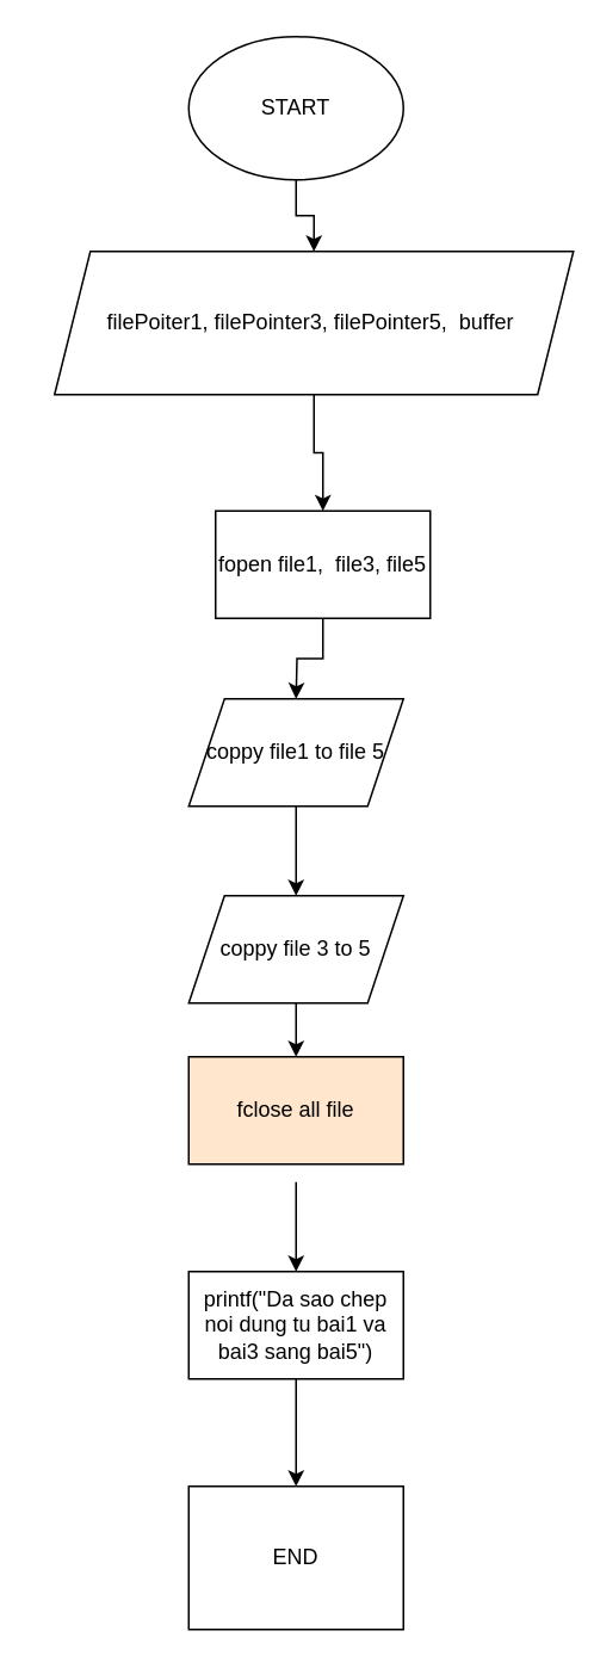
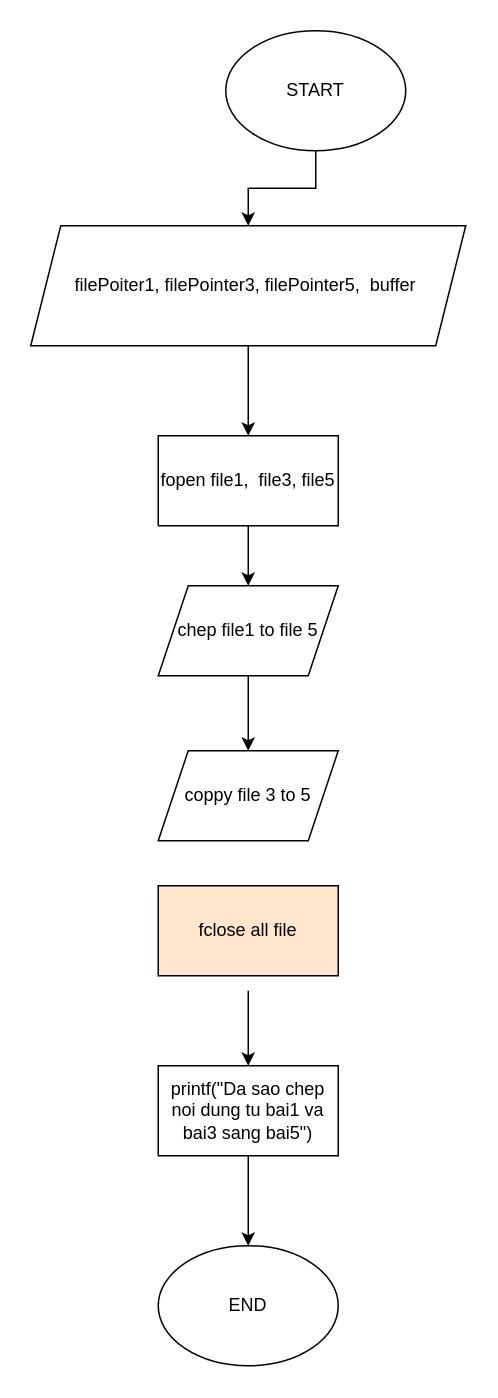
- <mxCell id="3" value="START" style="ellipse;whiteSpace=wrap;html=1;" parent="1" vertex="1"><mxGeometry x="105" y="20" width="120" height="80" as="geometry" /></mxCell>
+ <mxCell id="3" value="START" style="ellipse;whiteSpace=wrap;html=1;" parent="1" vertex="1"><mxGeometry x="150" y="20" width="120" height="80" as="geometry" /></mxCell>
- <mxCell id="5" value="filePoiter1, filePointer3, filePointer5,&amp;nbsp; buffer&amp;nbsp;" style="shape=parallelogram;perimeter=parallelogramPerimeter;whiteSpace=wrap;html=1;fixedSize=1;" parent="1" vertex="1"><mxGeometry x="30" y="140" width="290" height="80" as="geometry" /></mxCell>
+ <mxCell id="5" value="filePoiter1, filePointer3, filePointer5,&amp;nbsp; buffer&amp;nbsp;" style="shape=parallelogram;perimeter=parallelogramPerimeter;whiteSpace=wrap;html=1;fixedSize=1;" parent="1" vertex="1"><mxGeometry x="20" y="150" width="290" height="80" as="geometry" /></mxCell>
- <mxCell id="7" value="fopen file1,&amp;nbsp; file3, file5" style="rounded=0;whiteSpace=wrap;html=1;" parent="1" vertex="1"><mxGeometry x="120" y="285" width="120" height="60" as="geometry" /></mxCell>
+ <mxCell id="7" value="fopen file1,&amp;nbsp; file3, file5" style="rounded=0;whiteSpace=wrap;html=1;" parent="1" vertex="1"><mxGeometry x="105" y="290" width="120" height="60" as="geometry" /></mxCell>
- <mxCell id="10" value="coppy file1 to file 5" style="shape=parallelogram;perimeter=parallelogramPerimeter;whiteSpace=wrap;html=1;fixedSize=1;" vertex="1" parent="1"><mxGeometry x="105" y="390" width="120" height="60" as="geometry" /></mxCell>
+ <mxCell id="10" value="chep file1 to file 5" style="shape=parallelogram;perimeter=parallelogramPerimeter;whiteSpace=wrap;html=1;fixedSize=1;" vertex="1" parent="1"><mxGeometry x="105" y="390" width="120" height="60" as="geometry" /></mxCell>
- <mxCell id="12" style="edgeStyle=orthogonalEdgeStyle;rounded=0;orthogonalLoop=1;jettySize=auto;html=1;exitX=0.5;exitY=1;exitDx=0;exitDy=0;entryX=0.5;entryY=0;entryDx=0;entryDy=0;" edge="1" parent="1" source="13" target="16"><mxGeometry relative="1" as="geometry" /></mxCell>
- <mxCell id="8" value="END" style="whiteSpace=wrap;html=1;rounded=0;" parent="1" vertex="1"><mxGeometry x="105" y="830" width="120" height="80" as="geometry" /></mxCell>
+ <mxCell id="8" value="END" style="ellipse;whiteSpace=wrap;html=1;" parent="1" vertex="1"><mxGeometry x="105" y="830" width="120" height="80" as="geometry" /></mxCell>
